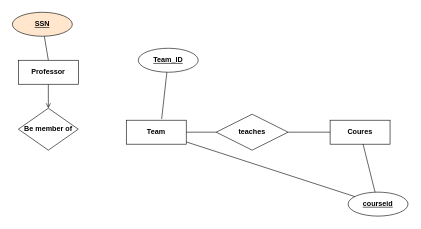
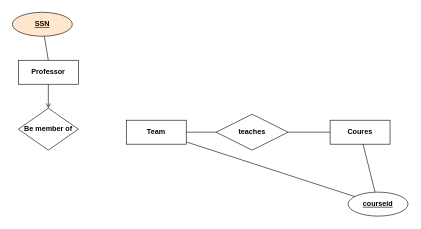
- <mxCell id="16" value="Team_ID" style="ellipse;whiteSpace=wrap;html=1;align=center;fontStyle=5;strokeWidth=1;" vertex="1" parent="1"><mxGeometry x="230" y="80" width="100" height="40" as="geometry" /></mxCell>
- <mxCell id="15" style="edgeStyle=none;rounded=0;orthogonalLoop=1;jettySize=auto;html=1;entryX=0.59;entryY=-0.05;entryDx=0;entryDy=0;entryPerimeter=0;endArrow=none;endFill=0;fontStyle=1;strokeWidth=1;" edge="1" parent="1" source="16" target="14"><mxGeometry relative="1" as="geometry" /></mxCell>
